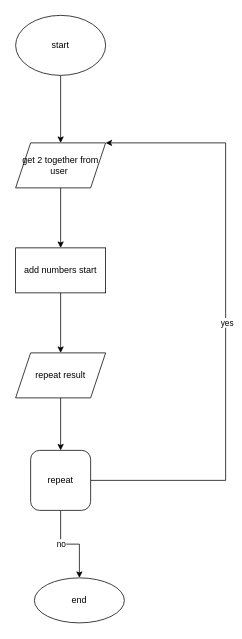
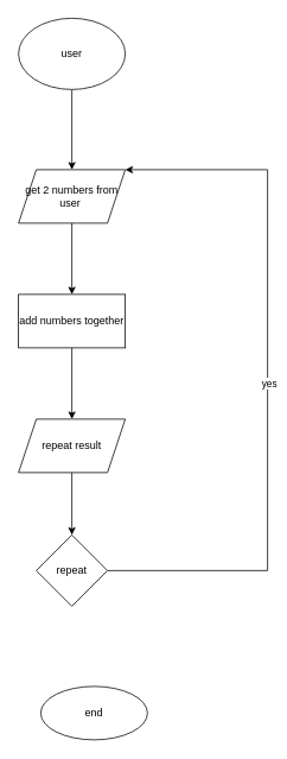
- <mxCell id="3" value="start" style="ellipse;whiteSpace=wrap;html=1;" vertex="1" parent="1"><mxGeometry x="20" y="20" width="120" height="80" as="geometry" /></mxCell>
+ <mxCell id="3" value="user" style="ellipse;whiteSpace=wrap;html=1;" vertex="1" parent="1"><mxGeometry x="20" y="20" width="120" height="80" as="geometry" /></mxCell>
- <mxCell id="5" value="get 2 together from user&amp;nbsp;" style="shape=parallelogram;perimeter=parallelogramPerimeter;whiteSpace=wrap;html=1;fixedSize=1;" vertex="1" parent="1"><mxGeometry x="20" y="190" width="120" height="60" as="geometry" /></mxCell>
+ <mxCell id="5" value="get 2 numbers from user&amp;nbsp;" style="shape=parallelogram;perimeter=parallelogramPerimeter;whiteSpace=wrap;html=1;fixedSize=1;" vertex="1" parent="1"><mxGeometry x="20" y="190" width="120" height="60" as="geometry" /></mxCell>
- <mxCell id="7" value="add numbers start" style="whiteSpace=wrap;html=1;" vertex="1" parent="1"><mxGeometry x="20" y="330" width="120" height="60" as="geometry" /></mxCell>
+ <mxCell id="7" value="add numbers together" style="whiteSpace=wrap;html=1;" vertex="1" parent="1"><mxGeometry x="20" y="330" width="120" height="60" as="geometry" /></mxCell>
- <mxCell id="14" value="repeat" style="whiteSpace=wrap;html=1;rounded=1;" vertex="1" parent="1"><mxGeometry x="40" y="600" width="80" height="80" as="geometry" /></mxCell>
+ <mxCell id="14" value="repeat" style="rhombus;whiteSpace=wrap;html=1;" vertex="1" parent="1"><mxGeometry x="40" y="600" width="80" height="80" as="geometry" /></mxCell>
- <mxCell id="12" value="" style="edgeStyle=orthogonalEdgeStyle;rounded=0;orthogonalLoop=1;jettySize=auto;html=1;" edge="1" parent="1" source="14" target="15"><mxGeometry relative="1" as="geometry" /></mxCell>
- <mxCell id="13" value="no" style="edgeLabel;html=1;align=center;verticalAlign=middle;resizable=0;points=[];" vertex="1" connectable="0" parent="12"><mxGeometry x="-0.218" y="1" relative="1" as="geometry"><mxPoint as="offset" /></mxGeometry></mxCell>
